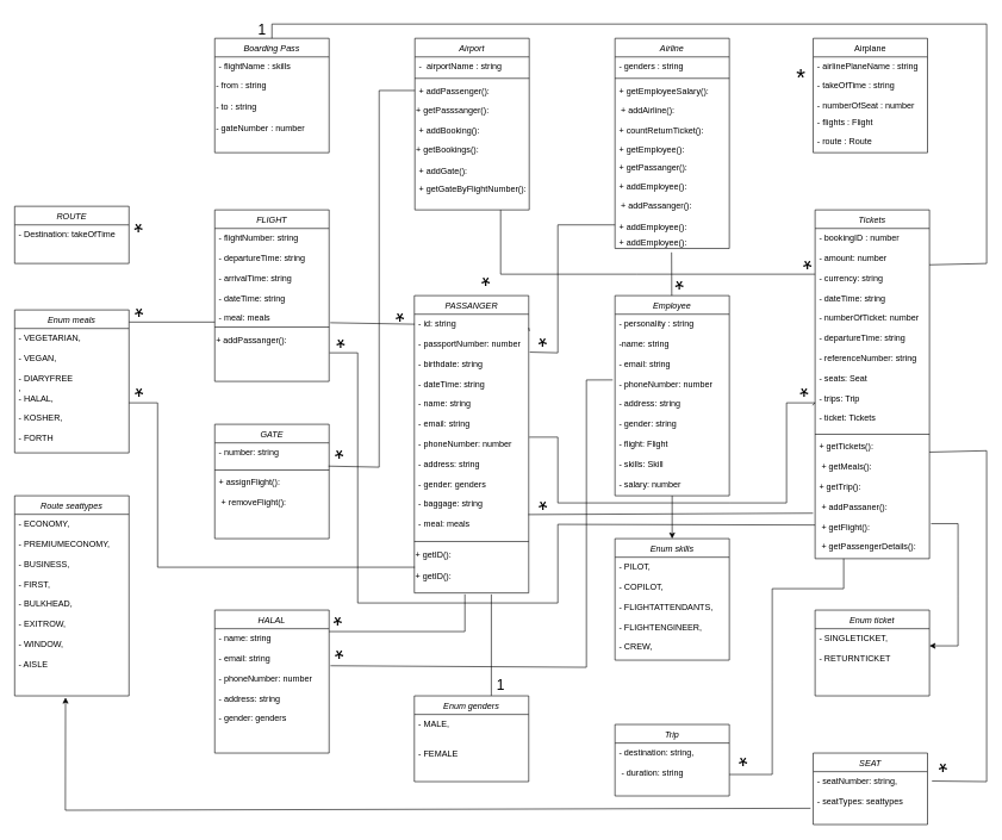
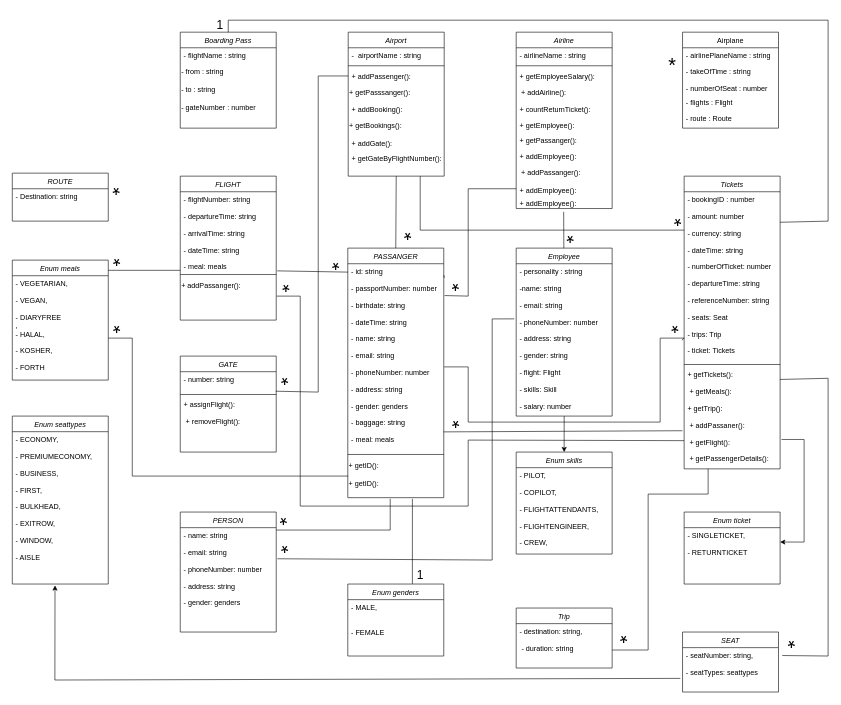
- <mxCell id="30" value="- flightName : skills" style="text;align=left;verticalAlign=top;spacingLeft=4;spacingRight=4;overflow=hidden;rotatable=0;points=[[0,0.5],[1,0.5]];portConstraint=eastwest;" vertex="1" parent="29"><mxGeometry y="26" width="160" height="26" as="geometry" /></mxCell>
+ <mxCell id="30" value="- flightName : string" style="text;align=left;verticalAlign=top;spacingLeft=4;spacingRight=4;overflow=hidden;rotatable=0;points=[[0,0.5],[1,0.5]];portConstraint=eastwest;" vertex="1" parent="29"><mxGeometry y="26" width="160" height="26" as="geometry" /></mxCell>
- <mxCell id="3" value="- genders : string" style="text;align=left;verticalAlign=top;spacingLeft=4;spacingRight=4;overflow=hidden;rotatable=0;points=[[0,0.5],[1,0.5]];portConstraint=eastwest;" parent="2" vertex="1"><mxGeometry y="26" width="160" height="26" as="geometry" /></mxCell>
+ <mxCell id="3" value="- airlineName : string" style="text;align=left;verticalAlign=top;spacingLeft=4;spacingRight=4;overflow=hidden;rotatable=0;points=[[0,0.5],[1,0.5]];portConstraint=eastwest;" parent="2" vertex="1"><mxGeometry y="26" width="160" height="26" as="geometry" /></mxCell>
- <mxCell id="73" value="- Destination: takeOfTime" style="text;align=left;verticalAlign=top;spacingLeft=4;spacingRight=4;overflow=hidden;rotatable=0;points=[[0,0.5],[1,0.5]];portConstraint=eastwest;" vertex="1" parent="72"><mxGeometry y="26" width="160" height="54" as="geometry" /></mxCell>
+ <mxCell id="73" value="- Destination: string" style="text;align=left;verticalAlign=top;spacingLeft=4;spacingRight=4;overflow=hidden;rotatable=0;points=[[0,0.5],[1,0.5]];portConstraint=eastwest;" vertex="1" parent="72"><mxGeometry y="26" width="160" height="54" as="geometry" /></mxCell>
+ <mxCell id="66" value="" style="endArrow=none;html=1;rounded=0;entryX=0.5;entryY=1;entryDx=0;entryDy=0;exitX=0.5;exitY=0;exitDx=0;exitDy=0;" edge="1" parent="1" source="48" target="20"><mxGeometry width="50" height="50" relative="1" as="geometry"><mxPoint x="550" y="430" as="sourcePoint" /><mxPoint x="670" y="293" as="targetPoint" /></mxGeometry></mxCell>
- <mxCell id="74" value="Route seattypes" style="swimlane;fontStyle=2;align=center;verticalAlign=top;childLayout=stackLayout;horizontal=1;startSize=26;horizontalStack=0;resizeParent=1;resizeLast=0;collapsible=1;marginBottom=0;rounded=0;shadow=0;strokeWidth=1;" vertex="1" parent="1"><mxGeometry x="20" y="693" width="160" height="280" as="geometry"><mxRectangle x="230" y="140" width="160" height="26" as="alternateBounds" /></mxGeometry></mxCell>
+ <mxCell id="74" value="Enum seattypes" style="swimlane;fontStyle=2;align=center;verticalAlign=top;childLayout=stackLayout;horizontal=1;startSize=26;horizontalStack=0;resizeParent=1;resizeLast=0;collapsible=1;marginBottom=0;rounded=0;shadow=0;strokeWidth=1;" vertex="1" parent="1"><mxGeometry x="20" y="693" width="160" height="280" as="geometry"><mxRectangle x="230" y="140" width="160" height="26" as="alternateBounds" /></mxGeometry></mxCell>
- <mxCell id="68" value="HALAL" style="swimlane;fontStyle=2;align=center;verticalAlign=top;childLayout=stackLayout;horizontal=1;startSize=26;horizontalStack=0;resizeParent=1;resizeLast=0;collapsible=1;marginBottom=0;rounded=0;shadow=0;strokeWidth=1;" vertex="1" parent="1"><mxGeometry x="300" y="853" width="160" height="200" as="geometry"><mxRectangle x="230" y="140" width="160" height="26" as="alternateBounds" /></mxGeometry></mxCell>
+ <mxCell id="68" value="PERSON" style="swimlane;fontStyle=2;align=center;verticalAlign=top;childLayout=stackLayout;horizontal=1;startSize=26;horizontalStack=0;resizeParent=1;resizeLast=0;collapsible=1;marginBottom=0;rounded=0;shadow=0;strokeWidth=1;" vertex="1" parent="1"><mxGeometry x="300" y="853" width="160" height="200" as="geometry"><mxRectangle x="230" y="140" width="160" height="26" as="alternateBounds" /></mxGeometry></mxCell>
